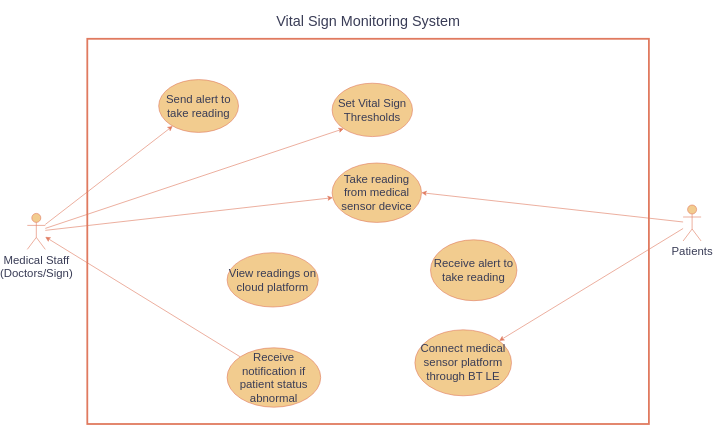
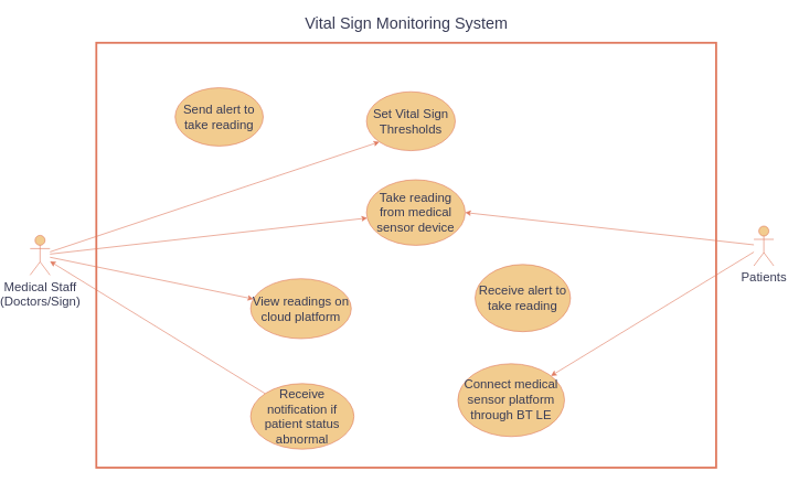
- <mxCell id="3" style="rounded=0;orthogonalLoop=1;jettySize=auto;html=1;strokeColor=#E07A5F;fontColor=#393C56;fillColor=#F2CC8F;" edge="1" parent="1" source="7" target="14"><mxGeometry relative="1" as="geometry" /></mxCell>
+ <mxCell id="5" style="rounded=0;orthogonalLoop=1;jettySize=auto;html=1;strokeColor=#E07A5F;fontColor=#393C56;fillColor=#F2CC8F;" edge="1" parent="1" source="7" target="16"><mxGeometry relative="1" as="geometry" /></mxCell>
